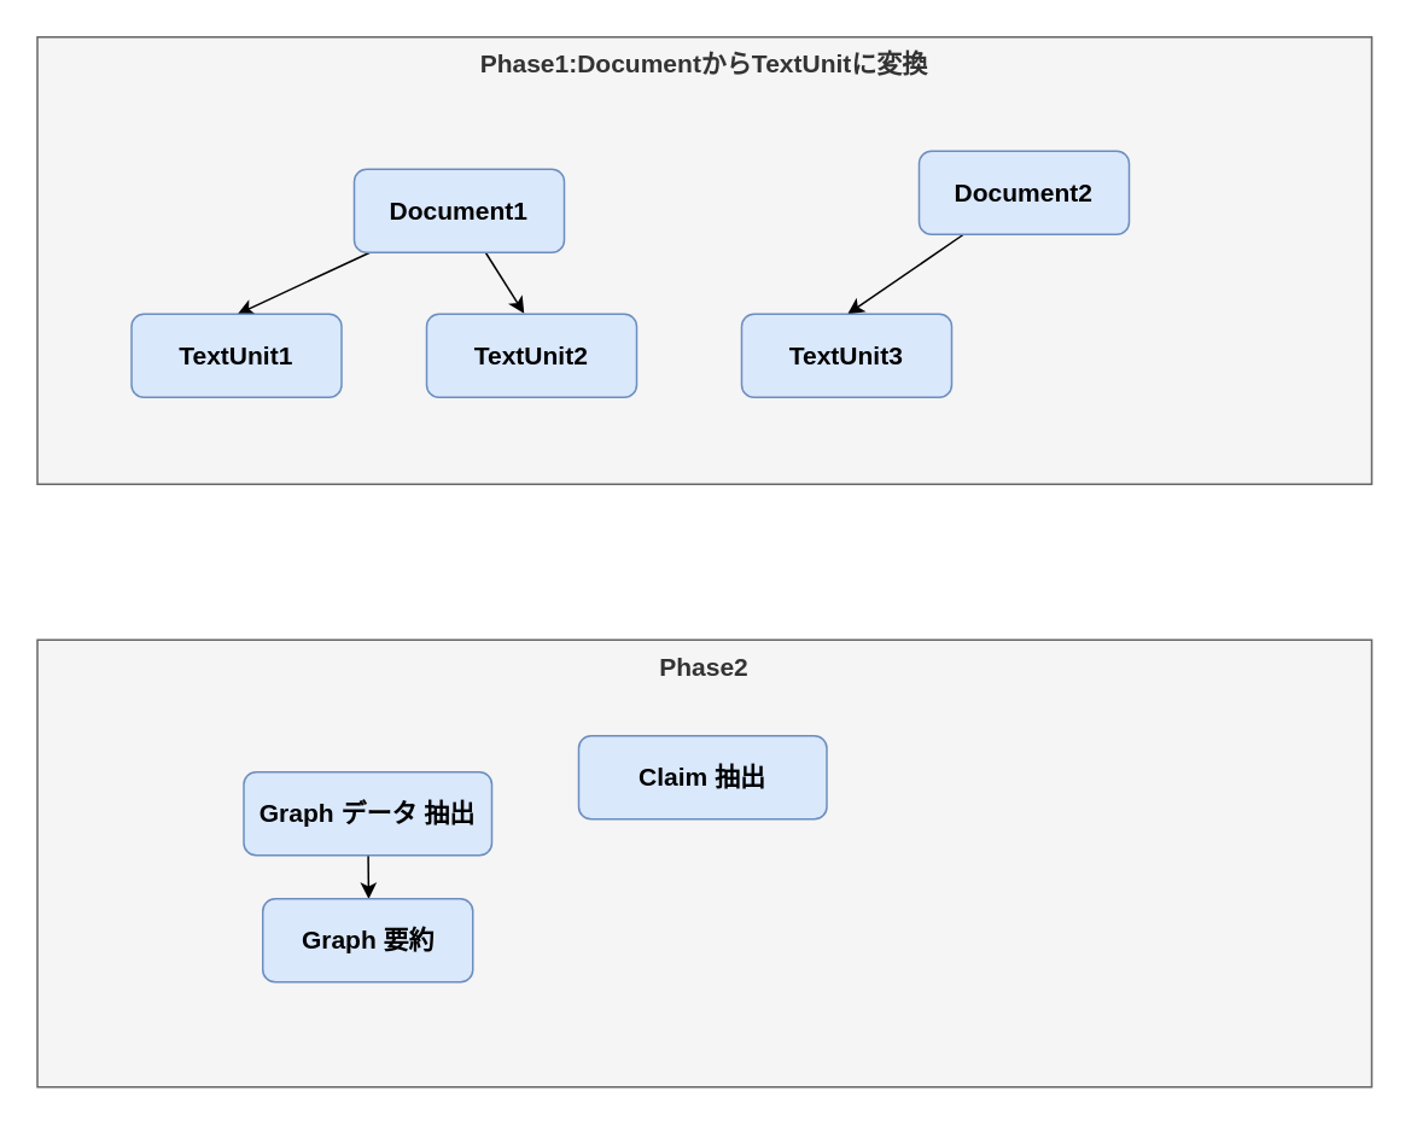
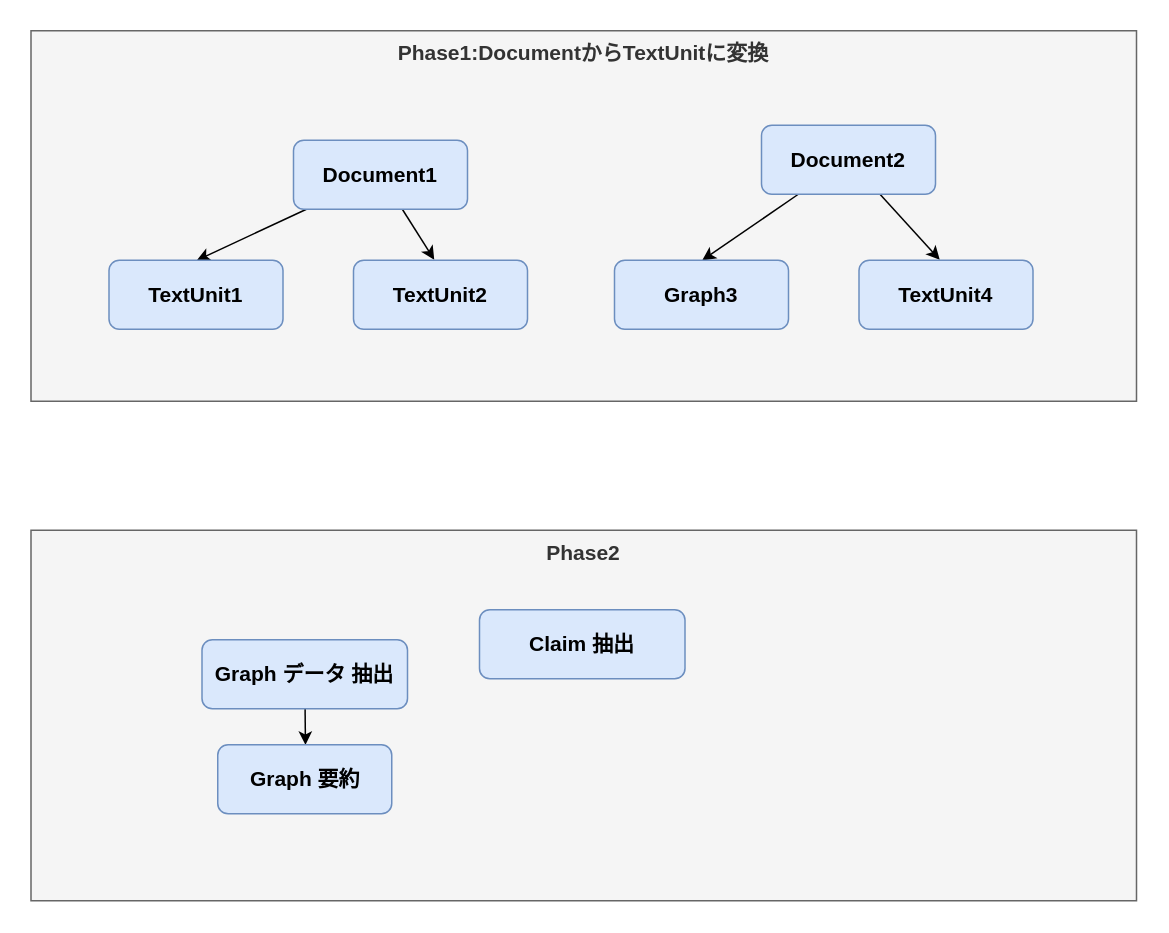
+ <mxCell id="9" style="edgeStyle=none;sketch=0;hachureGap=4;jiggle=2;curveFitting=1;html=1;entryX=0.464;entryY=-0.008;entryDx=0;entryDy=0;entryPerimeter=0;fontFamily=Architects Daughter;fontSource=https%3A%2F%2Ffonts.googleapis.com%2Fcss%3Ffamily%3DArchitects%2BDaughter;fontSize=16;" edge="1" source="10" target="12" parent="1"><mxGeometry relative="1" as="geometry" /></mxCell>
- <mxCell id="11" value="TextUnit3" style="rounded=1;whiteSpace=wrap;html=1;fontSize=14;fontStyle=1;fillColor=#dae8fc;strokeColor=#6c8ebf;" vertex="1" parent="1"><mxGeometry x="409" y="173" width="116" height="46" as="geometry" /></mxCell>
+ <mxCell id="11" value="Graph3" style="rounded=1;whiteSpace=wrap;html=1;fontSize=14;fontStyle=1;fillColor=#dae8fc;strokeColor=#6c8ebf;" vertex="1" parent="1"><mxGeometry x="409" y="173" width="116" height="46" as="geometry" /></mxCell>
+ <mxCell id="12" value="TextUnit4" style="rounded=1;whiteSpace=wrap;html=1;fontSize=14;fontStyle=1;fillColor=#dae8fc;strokeColor=#6c8ebf;" vertex="1" parent="1"><mxGeometry x="572" y="173" width="116" height="46" as="geometry" /></mxCell>
